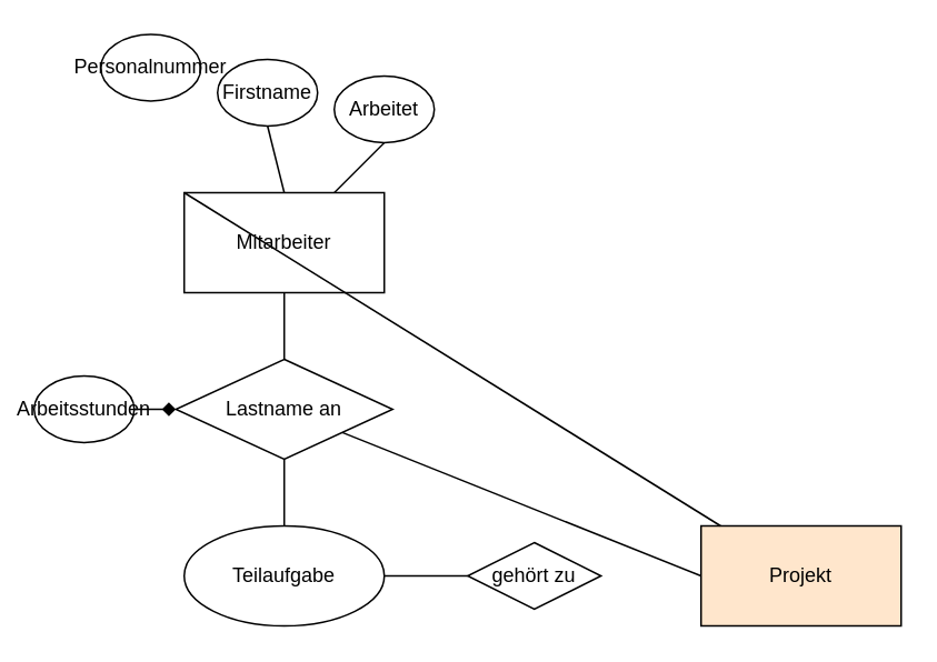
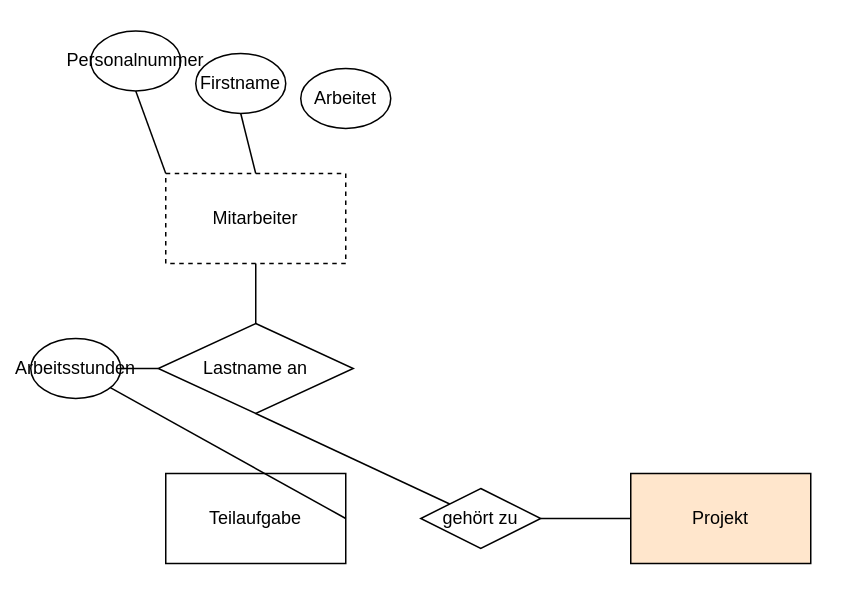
- <mxCell id="10" value="" style="endArrow=none;html=1;entryX=0.5;entryY=1;entryDx=0;entryDy=0;exitX=0.75;exitY=0;exitDx=0;exitDy=0;" edge="1" parent="1" source="3" target="6"><mxGeometry width="50" height="50" relative="1" as="geometry"><mxPoint x="300" y="125" as="sourcePoint" /><mxPoint x="410" y="195" as="targetPoint" /></mxGeometry></mxCell>
- <mxCell id="3" value="Mitarbeiter" style="rounded=0;whiteSpace=wrap;html=1;" vertex="1" parent="1"><mxGeometry x="110" y="115" width="120" height="60" as="geometry" /></mxCell>
+ <mxCell id="3" value="Mitarbeiter" style="rounded=0;whiteSpace=wrap;html=1;dashed=1;" vertex="1" parent="1"><mxGeometry x="110" y="115" width="120" height="60" as="geometry" /></mxCell>
- <mxCell id="8" value="" style="endArrow=none;html=1;exitX=0;exitY=0;exitDx=0;exitDy=0;" edge="1" parent="1" source="3" target="2"><mxGeometry width="50" height="50" relative="1" as="geometry"><mxPoint x="360" y="245" as="sourcePoint" /><mxPoint x="210" y="115" as="targetPoint" /></mxGeometry></mxCell>
+ <mxCell id="8" value="" style="endArrow=none;html=1;exitX=0;exitY=0;exitDx=0;exitDy=0;entryX=0.5;entryY=1;entryDx=0;entryDy=0;" edge="1" parent="1" source="3" target="4"><mxGeometry width="50" height="50" relative="1" as="geometry"><mxPoint x="360" y="245" as="sourcePoint" /><mxPoint x="210" y="115" as="targetPoint" /></mxGeometry></mxCell>
- <mxCell id="15" value="" style="endArrow=diamond;html=1;exitX=1;exitY=0.5;exitDx=0;exitDy=0;entryX=0;entryY=0.5;entryDx=0;entryDy=0;" edge="1" parent="1" source="14" target="11"><mxGeometry width="50" height="50" relative="1" as="geometry"><mxPoint x="360" y="245" as="sourcePoint" /><mxPoint x="410" y="195" as="targetPoint" /></mxGeometry></mxCell>
+ <mxCell id="15" value="" style="endArrow=none;html=1;exitX=1;exitY=0.5;exitDx=0;exitDy=0;entryX=0;entryY=0.5;entryDx=0;entryDy=0;" edge="1" parent="1" source="14" target="11"><mxGeometry width="50" height="50" relative="1" as="geometry"><mxPoint x="360" y="245" as="sourcePoint" /><mxPoint x="410" y="195" as="targetPoint" /></mxGeometry></mxCell>
- <mxCell id="13" value="" style="endArrow=none;html=1;exitX=0.5;exitY=1;exitDx=0;exitDy=0;" edge="1" parent="1" source="11" target="7"><mxGeometry width="50" height="50" relative="1" as="geometry"><mxPoint x="360" y="245" as="sourcePoint" /><mxPoint x="410" y="195" as="targetPoint" /></mxGeometry></mxCell>
+ <mxCell id="13" value="" style="endArrow=none;html=1;exitX=0.5;exitY=1;exitDx=0;exitDy=0;" edge="1" parent="1" source="11" target="17"><mxGeometry width="50" height="50" relative="1" as="geometry"><mxPoint x="360" y="245" as="sourcePoint" /><mxPoint x="410" y="195" as="targetPoint" /></mxGeometry></mxCell>
- <mxCell id="16" value="" style="endArrow=none;html=1;exitX=0;exitY=0.5;exitDx=0;exitDy=0;" edge="1" parent="1" source="2" target="11"><mxGeometry width="50" height="50" relative="1" as="geometry"><mxPoint x="360" y="245" as="sourcePoint" /><mxPoint x="390" y="305" as="targetPoint" /></mxGeometry></mxCell>
+ <mxCell id="16" value="" style="endArrow=none;html=1;exitX=0;exitY=0.5;exitDx=0;exitDy=0;" edge="1" parent="1" source="2" target="17"><mxGeometry width="50" height="50" relative="1" as="geometry"><mxPoint x="360" y="245" as="sourcePoint" /><mxPoint x="390" y="305" as="targetPoint" /></mxGeometry></mxCell>
- <mxCell id="7" value="Teilaufgabe" style="ellipse;whiteSpace=wrap;html=1;" vertex="1" parent="1"><mxGeometry x="110" y="315" width="120" height="60" as="geometry" /></mxCell>
+ <mxCell id="7" value="Teilaufgabe" style="rounded=0;whiteSpace=wrap;html=1;" vertex="1" parent="1"><mxGeometry x="110" y="315" width="120" height="60" as="geometry" /></mxCell>
- <mxCell id="18" value="" style="endArrow=none;html=1;exitX=1;exitY=0.5;exitDx=0;exitDy=0;entryX=0;entryY=0.5;entryDx=0;entryDy=0;" edge="1" parent="1" source="7" target="17"><mxGeometry width="50" height="50" relative="1" as="geometry"><mxPoint x="360" y="245" as="sourcePoint" /><mxPoint x="410" y="195" as="targetPoint" /></mxGeometry></mxCell>
+ <mxCell id="18" value="" style="endArrow=none;html=1;exitX=1;exitY=0.5;exitDx=0;exitDy=0;" edge="1" parent="1" source="7" target="14"><mxGeometry width="50" height="50" relative="1" as="geometry"><mxPoint x="360" y="245" as="sourcePoint" /><mxPoint x="410" y="195" as="targetPoint" /></mxGeometry></mxCell>
